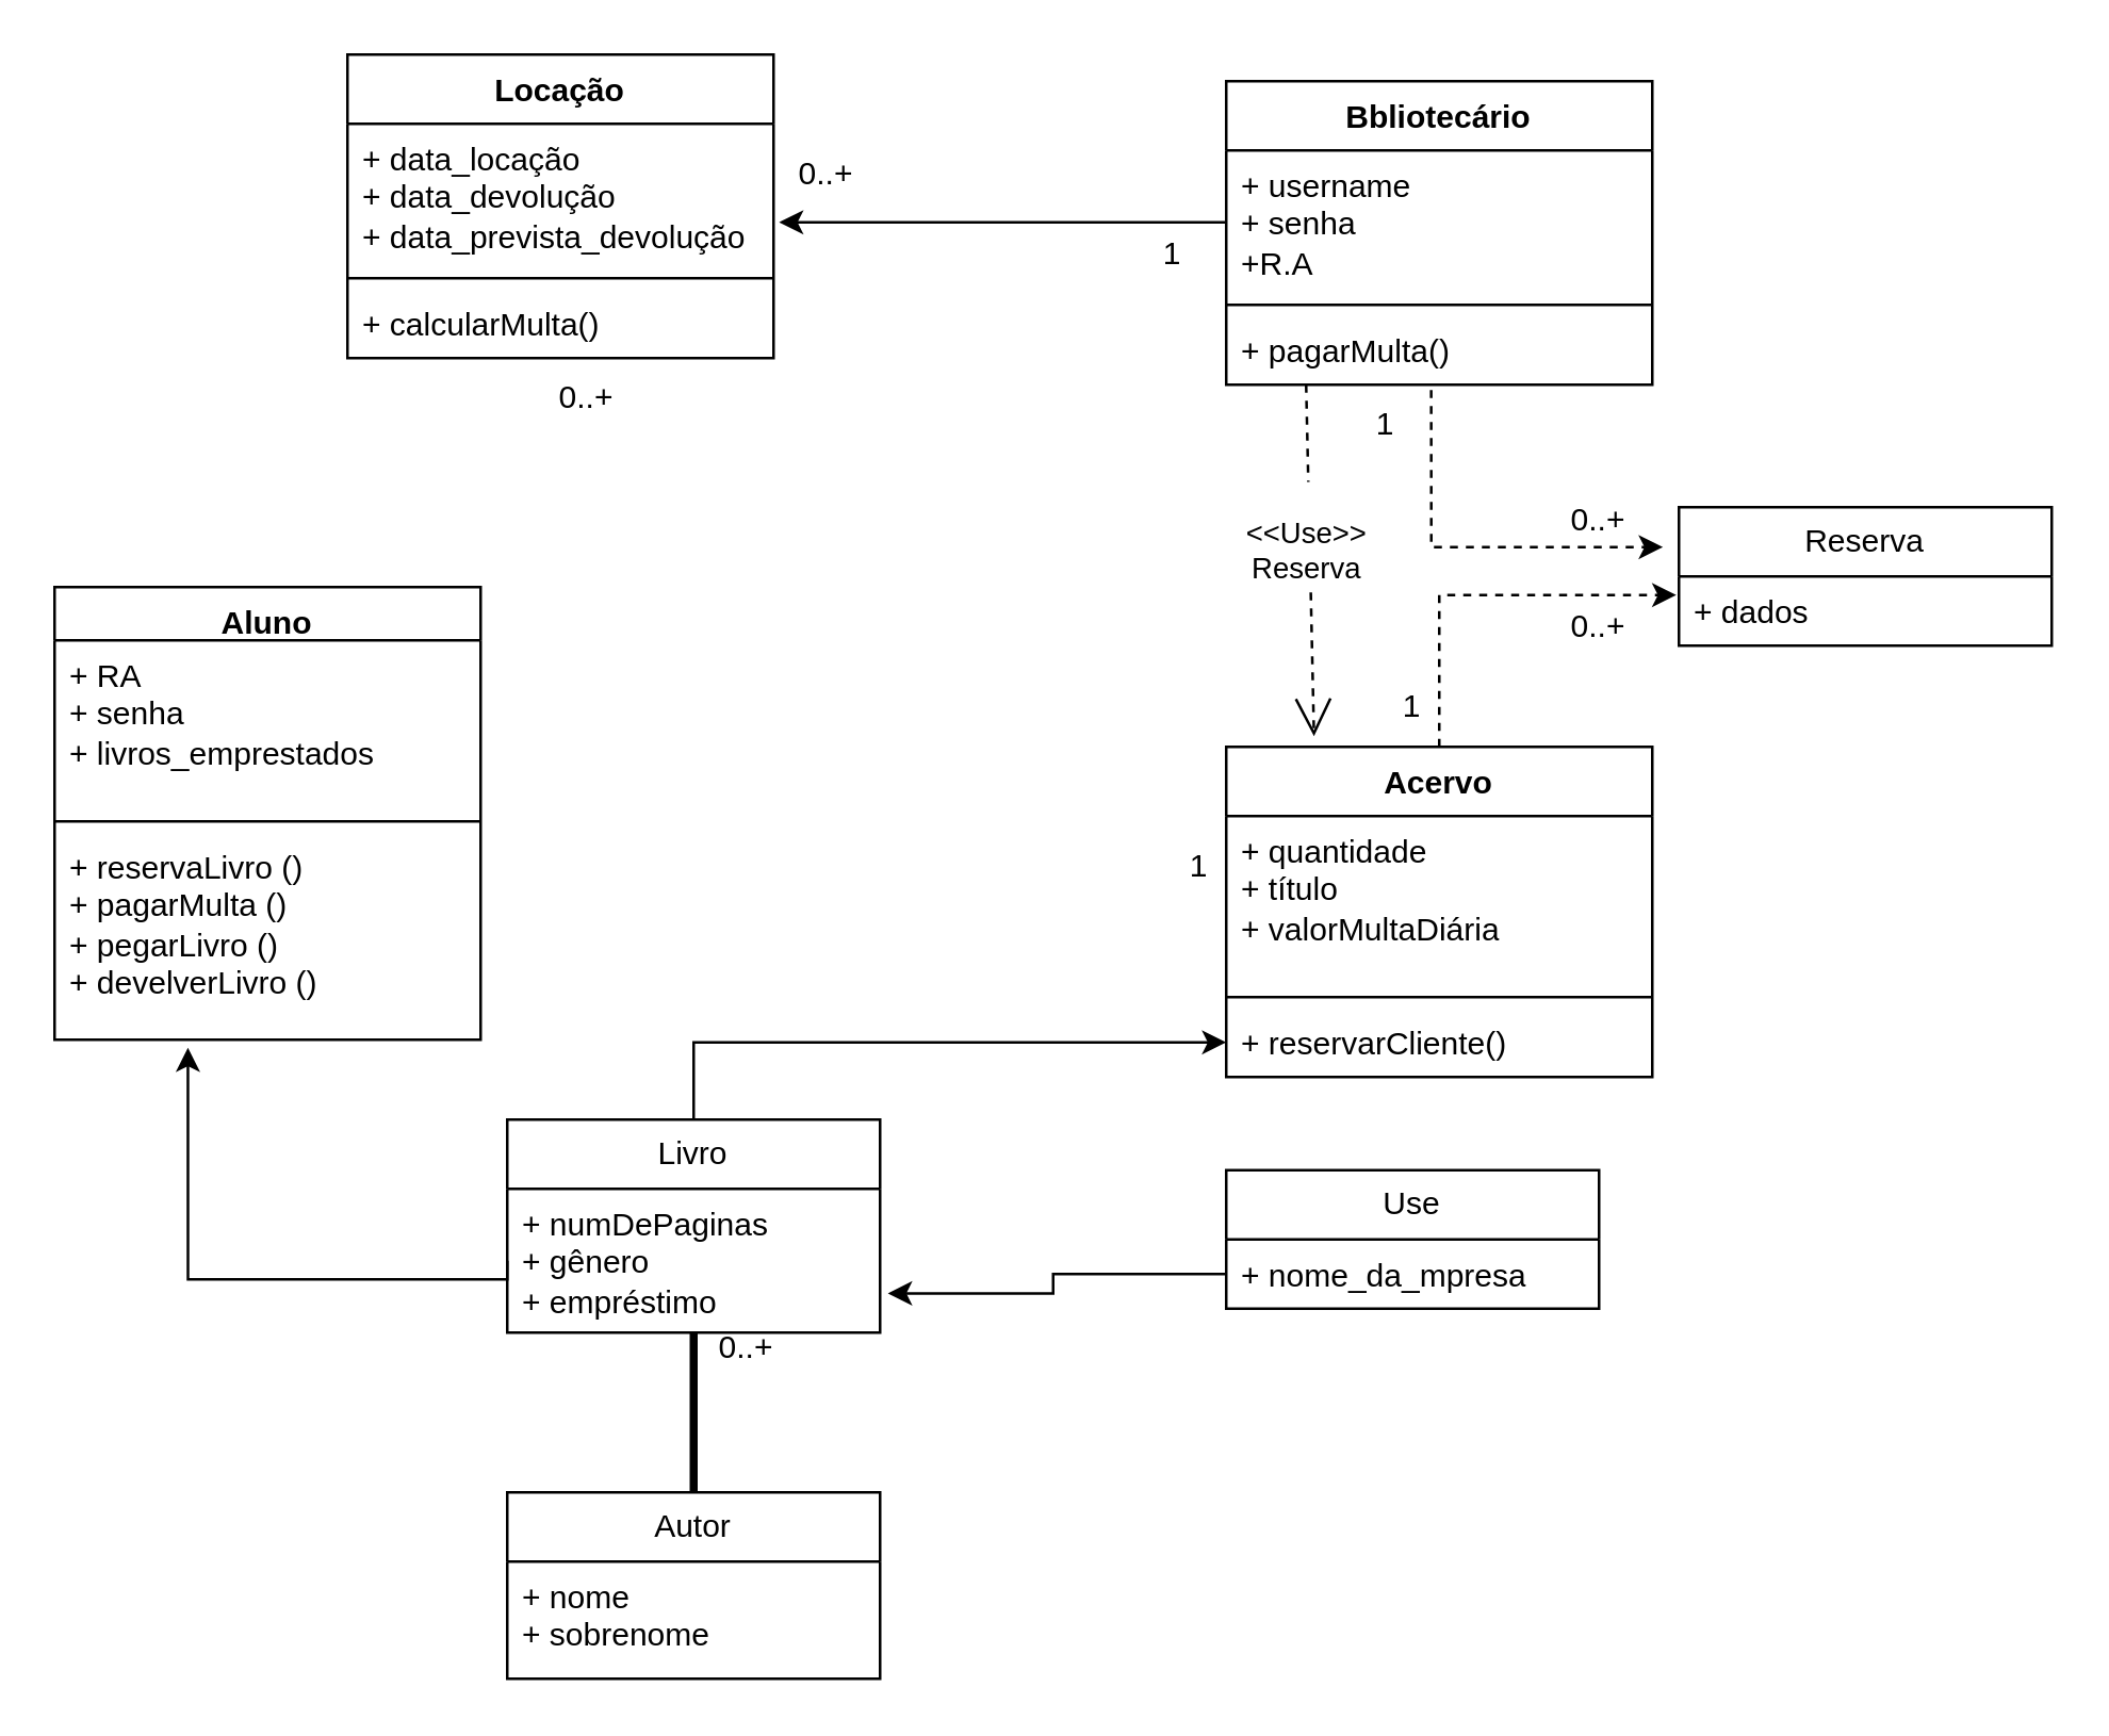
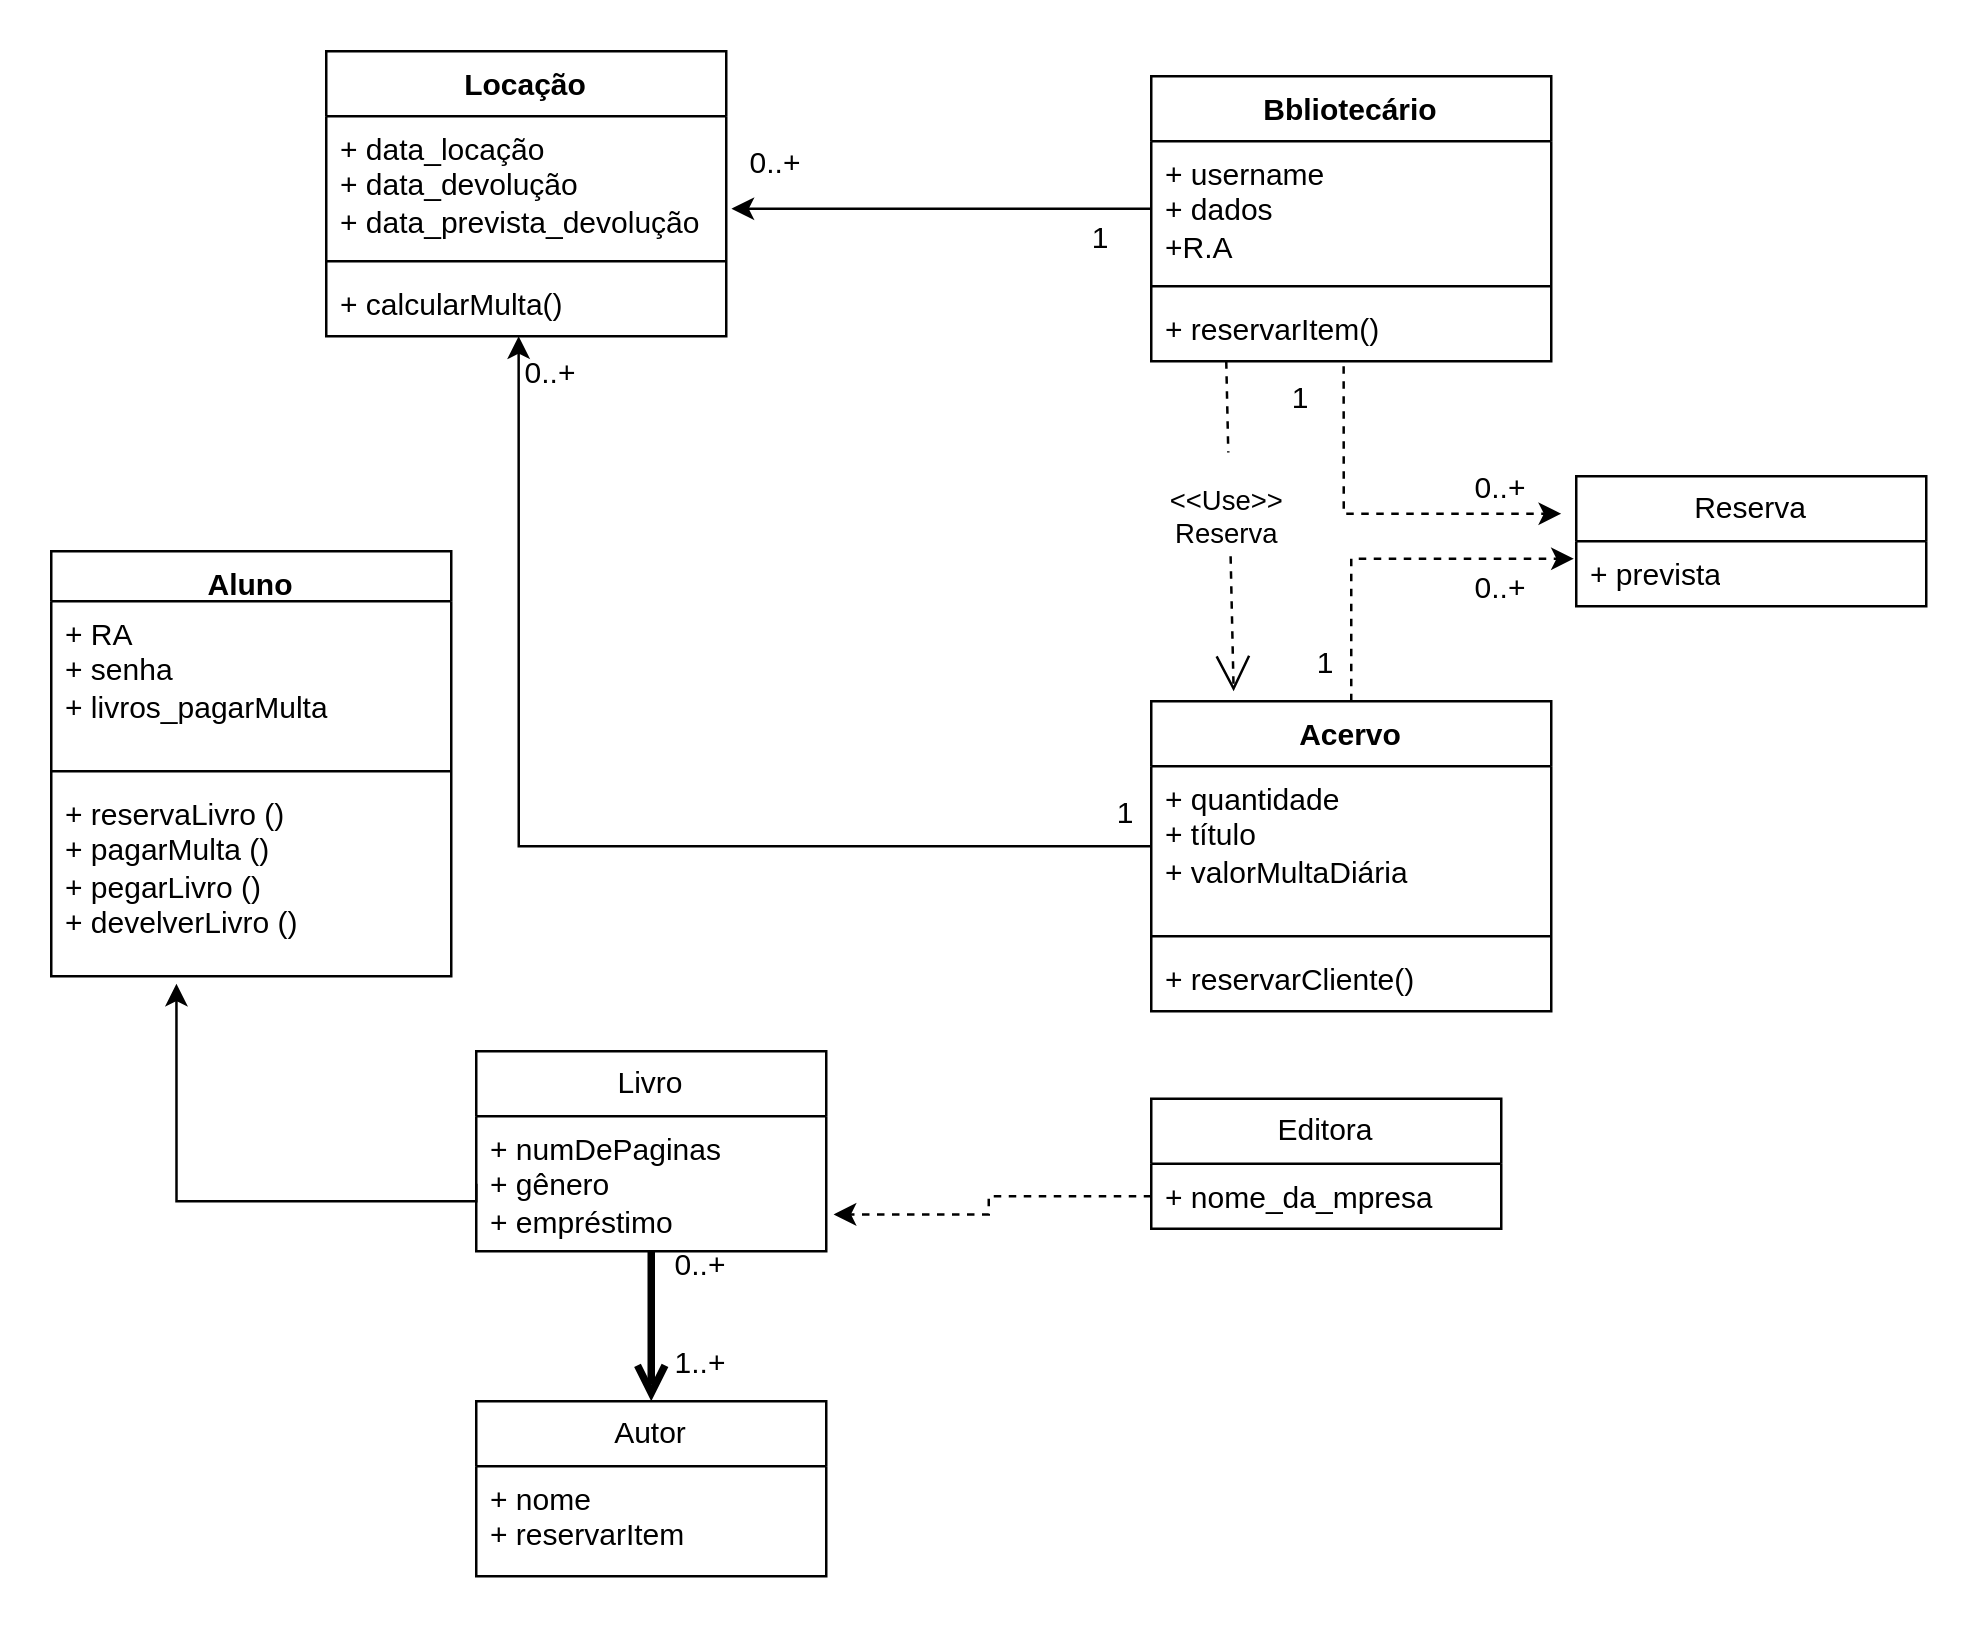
- <mxCell id="7" value="+ username&lt;br&gt;+ senha&lt;br&gt;+R.A" style="text;strokeColor=none;fillColor=none;align=left;verticalAlign=top;spacingLeft=4;spacingRight=4;overflow=hidden;rotatable=0;points=[[0,0.5],[1,0.5]];portConstraint=eastwest;whiteSpace=wrap;html=1;" parent="6" vertex="1"><mxGeometry y="26" width="160" height="54" as="geometry" /></mxCell>
+ <mxCell id="7" value="+ username&lt;br&gt;+ dados&lt;br&gt;+R.A" style="text;strokeColor=none;fillColor=none;align=left;verticalAlign=top;spacingLeft=4;spacingRight=4;overflow=hidden;rotatable=0;points=[[0,0.5],[1,0.5]];portConstraint=eastwest;whiteSpace=wrap;html=1;" parent="6" vertex="1"><mxGeometry y="26" width="160" height="54" as="geometry" /></mxCell>
- <mxCell id="9" value="+ pagarMulta()" style="text;strokeColor=none;fillColor=none;align=left;verticalAlign=top;spacingLeft=4;spacingRight=4;overflow=hidden;rotatable=0;points=[[0,0.5],[1,0.5]];portConstraint=eastwest;whiteSpace=wrap;html=1;" parent="6" vertex="1"><mxGeometry y="88" width="160" height="26" as="geometry" /></mxCell>
+ <mxCell id="9" value="+ reservarItem()" style="text;strokeColor=none;fillColor=none;align=left;verticalAlign=top;spacingLeft=4;spacingRight=4;overflow=hidden;rotatable=0;points=[[0,0.5],[1,0.5]];portConstraint=eastwest;whiteSpace=wrap;html=1;" parent="6" vertex="1"><mxGeometry y="88" width="160" height="26" as="geometry" /></mxCell>
- <mxCell id="15" value="+ dados" style="text;strokeColor=none;fillColor=none;align=left;verticalAlign=top;spacingLeft=4;spacingRight=4;overflow=hidden;rotatable=0;points=[[0,0.5],[1,0.5]];portConstraint=eastwest;whiteSpace=wrap;html=1;" parent="14" vertex="1"><mxGeometry y="26" width="140" height="26" as="geometry" /></mxCell>
+ <mxCell id="15" value="+ prevista" style="text;strokeColor=none;fillColor=none;align=left;verticalAlign=top;spacingLeft=4;spacingRight=4;overflow=hidden;rotatable=0;points=[[0,0.5],[1,0.5]];portConstraint=eastwest;whiteSpace=wrap;html=1;" parent="14" vertex="1"><mxGeometry y="26" width="140" height="26" as="geometry" /></mxCell>
- <mxCell id="41" value="+ RA&lt;br&gt;+ senha&lt;br&gt;+ livros_emprestados" style="text;strokeColor=none;fillColor=none;align=left;verticalAlign=top;spacingLeft=4;spacingRight=4;overflow=hidden;rotatable=0;points=[[0,0.5],[1,0.5]];portConstraint=eastwest;whiteSpace=wrap;html=1;" vertex="1" parent="40"><mxGeometry y="20" width="160" height="64" as="geometry" /></mxCell>
+ <mxCell id="41" value="+ RA&lt;br&gt;+ senha&lt;br&gt;+ livros_pagarMulta" style="text;strokeColor=none;fillColor=none;align=left;verticalAlign=top;spacingLeft=4;spacingRight=4;overflow=hidden;rotatable=0;points=[[0,0.5],[1,0.5]];portConstraint=eastwest;whiteSpace=wrap;html=1;" vertex="1" parent="40"><mxGeometry y="20" width="160" height="64" as="geometry" /></mxCell>
+ <mxCell id="26" style="edgeStyle=orthogonalEdgeStyle;rounded=0;orthogonalLoop=1;jettySize=auto;html=1;exitX=0;exitY=0.5;exitDx=0;exitDy=0;entryX=0.481;entryY=1;entryDx=0;entryDy=0;entryPerimeter=0;" parent="1" source="11" target="5" edge="1"><mxGeometry relative="1" as="geometry" /></mxCell>
- <mxCell id="16" style="edgeStyle=orthogonalEdgeStyle;rounded=0;orthogonalLoop=1;jettySize=auto;html=1;exitX=0.5;exitY=0;exitDx=0;exitDy=0;" parent="1" source="17" target="13" edge="1"><mxGeometry relative="1" as="geometry" /></mxCell>
- <mxCell id="34" value="Use" style="swimlane;fontStyle=0;childLayout=stackLayout;horizontal=1;startSize=26;fillColor=none;horizontalStack=0;resizeParent=1;resizeParentMax=0;resizeLast=0;collapsible=1;marginBottom=0;whiteSpace=wrap;html=1;" parent="1" vertex="1"><mxGeometry x="460" y="439" width="140" height="52" as="geometry" /></mxCell>
+ <mxCell id="34" value="Editora" style="swimlane;fontStyle=0;childLayout=stackLayout;horizontal=1;startSize=26;fillColor=none;horizontalStack=0;resizeParent=1;resizeParentMax=0;resizeLast=0;collapsible=1;marginBottom=0;whiteSpace=wrap;html=1;" parent="1" vertex="1"><mxGeometry x="460" y="439" width="140" height="52" as="geometry" /></mxCell>
- <mxCell id="36" style="edgeStyle=orthogonalEdgeStyle;rounded=0;orthogonalLoop=1;jettySize=auto;html=1;exitX=0;exitY=0.5;exitDx=0;exitDy=0;entryX=1.021;entryY=0.727;entryDx=0;entryDy=0;entryPerimeter=0;" parent="1" source="35" target="18" edge="1"><mxGeometry relative="1" as="geometry" /></mxCell>
+ <mxCell id="36" style="edgeStyle=orthogonalEdgeStyle;rounded=0;orthogonalLoop=1;jettySize=auto;html=1;exitX=0;exitY=0.5;exitDx=0;exitDy=0;entryX=1.021;entryY=0.727;entryDx=0;entryDy=0;entryPerimeter=0;dashed=1;" parent="1" source="35" target="18" edge="1"><mxGeometry relative="1" as="geometry" /></mxCell>
+ <mxCell id="39" value="1..+" style="text;html=1;align=center;verticalAlign=middle;whiteSpace=wrap;rounded=0;" parent="1" vertex="1"><mxGeometry x="250" y="530" width="60" height="30" as="geometry" /></mxCell>
- <mxCell id="37" value="" style="endArrow=none;startArrow=none;endFill=0;startFill=0;endSize=8;html=1;verticalAlign=bottom;labelBackgroundColor=none;strokeWidth=3;rounded=0;entryX=0.5;entryY=0;entryDx=0;entryDy=0;" parent="1" source="18" target="32" edge="1"><mxGeometry width="160" relative="1" as="geometry"><mxPoint x="260" y="510" as="sourcePoint" /><mxPoint x="400" y="250" as="targetPoint" /></mxGeometry></mxCell>
+ <mxCell id="37" value="" style="endArrow=open;startArrow=none;endFill=0;startFill=0;endSize=8;html=1;verticalAlign=bottom;labelBackgroundColor=none;strokeWidth=3;rounded=0;entryX=0.5;entryY=0;entryDx=0;entryDy=0;" parent="1" source="18" target="32" edge="1"><mxGeometry width="160" relative="1" as="geometry"><mxPoint x="260" y="510" as="sourcePoint" /><mxPoint x="400" y="250" as="targetPoint" /></mxGeometry></mxCell>
- <mxCell id="33" value="+ nome&lt;br&gt;+ sobrenome" style="text;strokeColor=none;fillColor=none;align=left;verticalAlign=top;spacingLeft=4;spacingRight=4;overflow=hidden;rotatable=0;points=[[0,0.5],[1,0.5]];portConstraint=eastwest;whiteSpace=wrap;html=1;" parent="32" vertex="1"><mxGeometry y="26" width="140" height="44" as="geometry" /></mxCell>
+ <mxCell id="33" value="+ nome&lt;br&gt;+ reservarItem" style="text;strokeColor=none;fillColor=none;align=left;verticalAlign=top;spacingLeft=4;spacingRight=4;overflow=hidden;rotatable=0;points=[[0,0.5],[1,0.5]];portConstraint=eastwest;whiteSpace=wrap;html=1;" parent="32" vertex="1"><mxGeometry y="26" width="140" height="44" as="geometry" /></mxCell>
